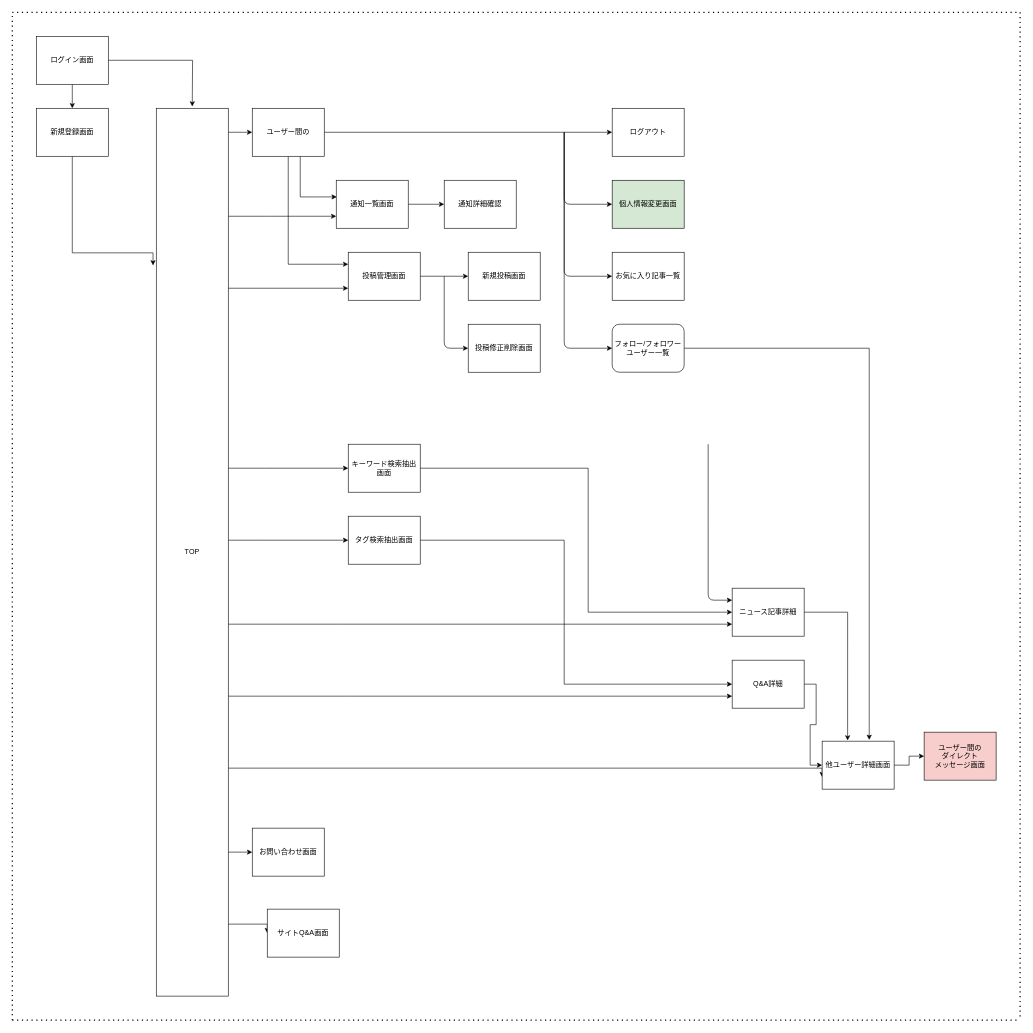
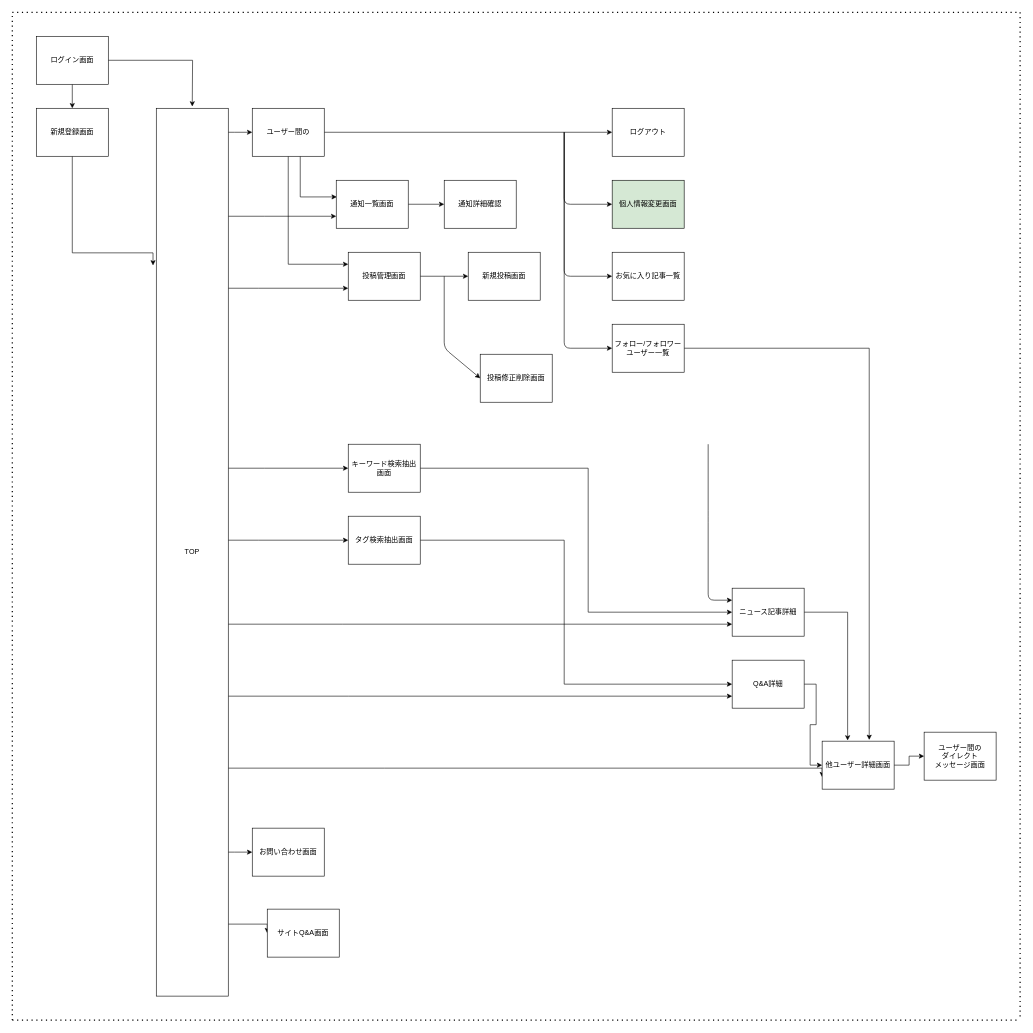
- <mxCell id="31" value="投稿修正削除画面" style="whiteSpace=wrap;html=1;align=center;treeFolding=1;treeMoving=1;newEdgeStyle={&quot;edgeStyle&quot;:&quot;elbowEdgeStyle&quot;,&quot;startArrow&quot;:&quot;none&quot;,&quot;endArrow&quot;:&quot;none&quot;};" vertex="1" parent="1"><mxGeometry x="780" y="540" width="120" height="80" as="geometry" /></mxCell>
+ <mxCell id="31" value="投稿修正削除画面" style="whiteSpace=wrap;html=1;align=center;treeFolding=1;treeMoving=1;newEdgeStyle={&quot;edgeStyle&quot;:&quot;elbowEdgeStyle&quot;,&quot;startArrow&quot;:&quot;none&quot;,&quot;endArrow&quot;:&quot;none&quot;};" vertex="1" parent="1"><mxGeometry x="800" y="590" width="120" height="80" as="geometry" /></mxCell>
- <mxCell id="35" value="フォロー/フォロワー&lt;br&gt;ユーザー一覧" style="whiteSpace=wrap;html=1;align=center;treeFolding=1;treeMoving=1;newEdgeStyle={&quot;edgeStyle&quot;:&quot;elbowEdgeStyle&quot;,&quot;startArrow&quot;:&quot;none&quot;,&quot;endArrow&quot;:&quot;none&quot;};rounded=1;" vertex="1" parent="1"><mxGeometry x="1020" y="540" width="120" height="80" as="geometry" /></mxCell>
+ <mxCell id="35" value="フォロー/フォロワー&lt;br&gt;ユーザー一覧" style="whiteSpace=wrap;html=1;align=center;treeFolding=1;treeMoving=1;newEdgeStyle={&quot;edgeStyle&quot;:&quot;elbowEdgeStyle&quot;,&quot;startArrow&quot;:&quot;none&quot;,&quot;endArrow&quot;:&quot;none&quot;};" vertex="1" parent="1"><mxGeometry x="1020" y="540" width="120" height="80" as="geometry" /></mxCell>
- <mxCell id="45" value="ユーザー間の&lt;br&gt;ダイレクト&lt;br&gt;メッセージ画面" style="whiteSpace=wrap;html=1;align=center;treeFolding=1;treeMoving=1;newEdgeStyle={&quot;edgeStyle&quot;:&quot;elbowEdgeStyle&quot;,&quot;startArrow&quot;:&quot;none&quot;,&quot;endArrow&quot;:&quot;none&quot;};fillColor=#f8cecc;" vertex="1" parent="1"><mxGeometry x="1540" y="1220" width="120" height="80" as="geometry" /></mxCell>
+ <mxCell id="45" value="ユーザー間の&lt;br&gt;ダイレクト&lt;br&gt;メッセージ画面" style="whiteSpace=wrap;html=1;align=center;treeFolding=1;treeMoving=1;newEdgeStyle={&quot;edgeStyle&quot;:&quot;elbowEdgeStyle&quot;,&quot;startArrow&quot;:&quot;none&quot;,&quot;endArrow&quot;:&quot;none&quot;};" vertex="1" parent="1"><mxGeometry x="1540" y="1220" width="120" height="80" as="geometry" /></mxCell>
